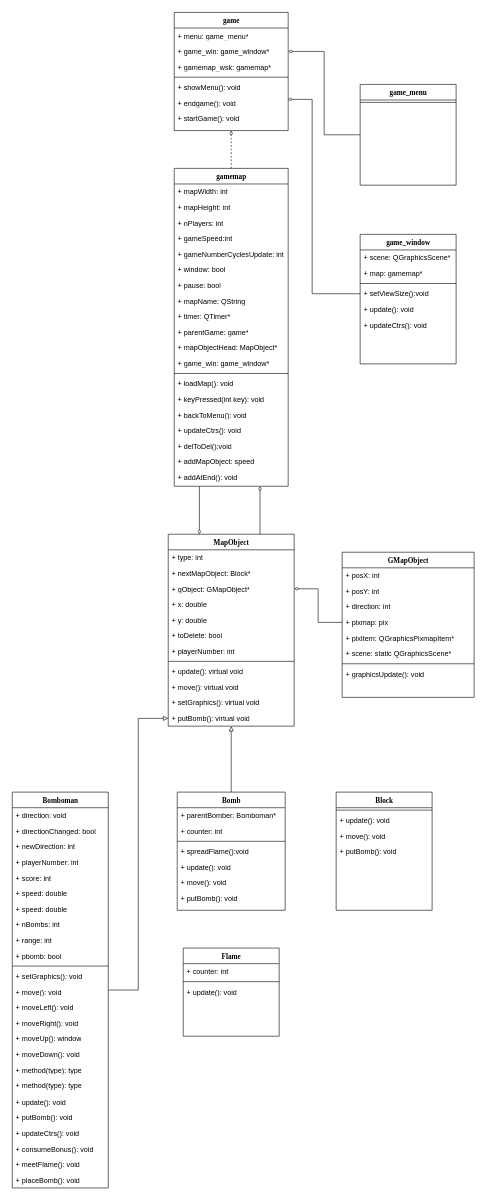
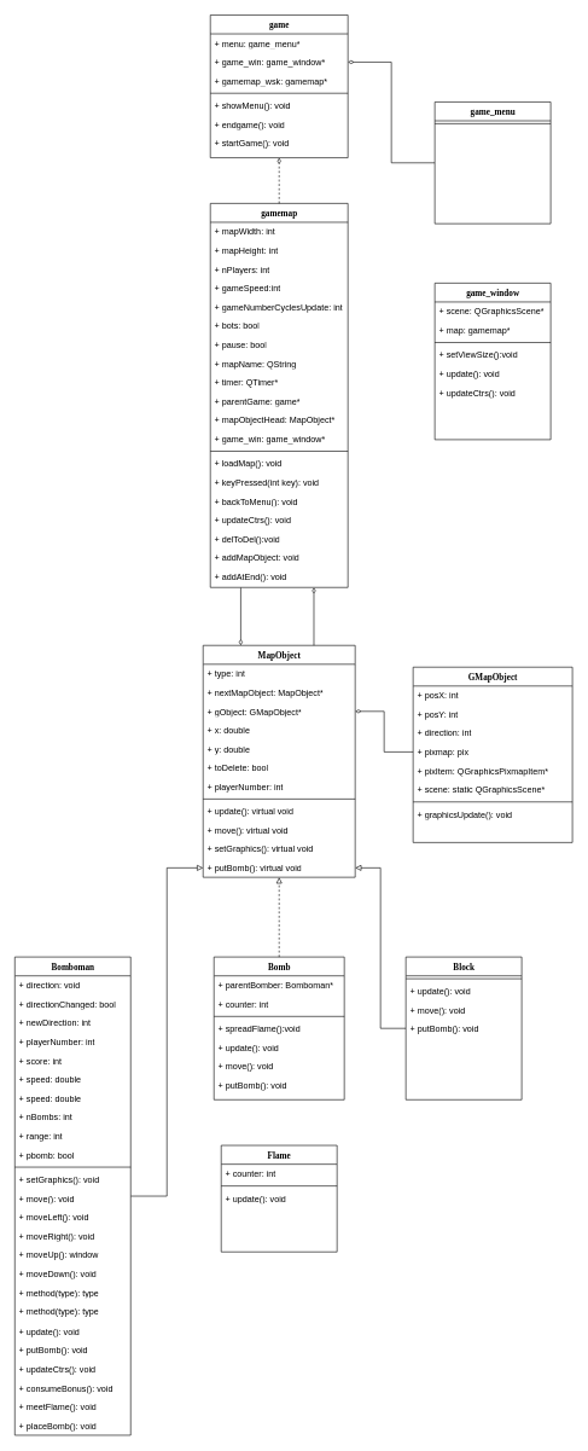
- <mxCell id="113" style="edgeStyle=elbowEdgeStyle;rounded=0;jumpSize=6;orthogonalLoop=1;jettySize=auto;html=1;entryX=0.998;entryY=0.269;entryDx=0;entryDy=0;entryPerimeter=0;endArrow=diamondThin;endFill=0;strokeWidth=1;" edge="1" parent="1" source="51" target="8"><mxGeometry relative="1" as="geometry"><Array as="points"><mxPoint x="520" y="320" /></Array></mxGeometry></mxCell>
- <mxCell id="32" value="+ window: bool" style="text;html=1;strokeColor=none;fillColor=none;align=left;verticalAlign=top;spacingLeft=4;spacingRight=4;whiteSpace=wrap;overflow=hidden;rotatable=0;points=[[0,0.5],[1,0.5]];portConstraint=eastwest;" parent="26" vertex="1"><mxGeometry y="156" width="190" height="26" as="geometry" /></mxCell>
+ <mxCell id="32" value="+ bots: bool" style="text;html=1;strokeColor=none;fillColor=none;align=left;verticalAlign=top;spacingLeft=4;spacingRight=4;whiteSpace=wrap;overflow=hidden;rotatable=0;points=[[0,0.5],[1,0.5]];portConstraint=eastwest;" parent="26" vertex="1"><mxGeometry y="156" width="190" height="26" as="geometry" /></mxCell>
- <mxCell id="45" value="+ addMapObject: speed" style="text;html=1;strokeColor=none;fillColor=none;align=left;verticalAlign=top;spacingLeft=4;spacingRight=4;whiteSpace=wrap;overflow=hidden;rotatable=0;points=[[0,0.5],[1,0.5]];portConstraint=eastwest;" vertex="1" parent="26"><mxGeometry y="476" width="190" height="26" as="geometry" /></mxCell>
+ <mxCell id="45" value="+ addMapObject: void" style="text;html=1;strokeColor=none;fillColor=none;align=left;verticalAlign=top;spacingLeft=4;spacingRight=4;whiteSpace=wrap;overflow=hidden;rotatable=0;points=[[0,0.5],[1,0.5]];portConstraint=eastwest;" vertex="1" parent="26"><mxGeometry y="476" width="190" height="26" as="geometry" /></mxCell>
- <mxCell id="13" value="+ nextMapObject: Block*" style="text;html=1;strokeColor=none;fillColor=none;align=left;verticalAlign=top;spacingLeft=4;spacingRight=4;whiteSpace=wrap;overflow=hidden;rotatable=0;points=[[0,0.5],[1,0.5]];portConstraint=eastwest;" parent="11" vertex="1"><mxGeometry y="52" width="210" height="26" as="geometry" /></mxCell>
+ <mxCell id="13" value="+ nextMapObject: MapObject*" style="text;html=1;strokeColor=none;fillColor=none;align=left;verticalAlign=top;spacingLeft=4;spacingRight=4;whiteSpace=wrap;overflow=hidden;rotatable=0;points=[[0,0.5],[1,0.5]];portConstraint=eastwest;" parent="11" vertex="1"><mxGeometry y="52" width="210" height="26" as="geometry" /></mxCell>
- <mxCell id="90" style="edgeStyle=elbowEdgeStyle;rounded=0;jumpSize=6;orthogonalLoop=1;jettySize=auto;html=1;endArrow=block;endFill=0;strokeWidth=1;" edge="1" parent="1" source="91" target="23"><mxGeometry relative="1" as="geometry" /></mxCell>
+ <mxCell id="90" style="edgeStyle=elbowEdgeStyle;rounded=0;jumpSize=6;orthogonalLoop=1;jettySize=auto;html=1;endArrow=block;endFill=0;strokeWidth=1;dashed=1;" edge="1" parent="1" source="91" target="23"><mxGeometry relative="1" as="geometry" /></mxCell>
+ <mxCell id="84" style="edgeStyle=elbowEdgeStyle;rounded=0;jumpSize=6;orthogonalLoop=1;jettySize=auto;html=1;entryX=1;entryY=0.5;entryDx=0;entryDy=0;endArrow=block;endFill=0;strokeWidth=1;" edge="1" parent="1" source="85" target="23"><mxGeometry relative="1" as="geometry" /></mxCell>
